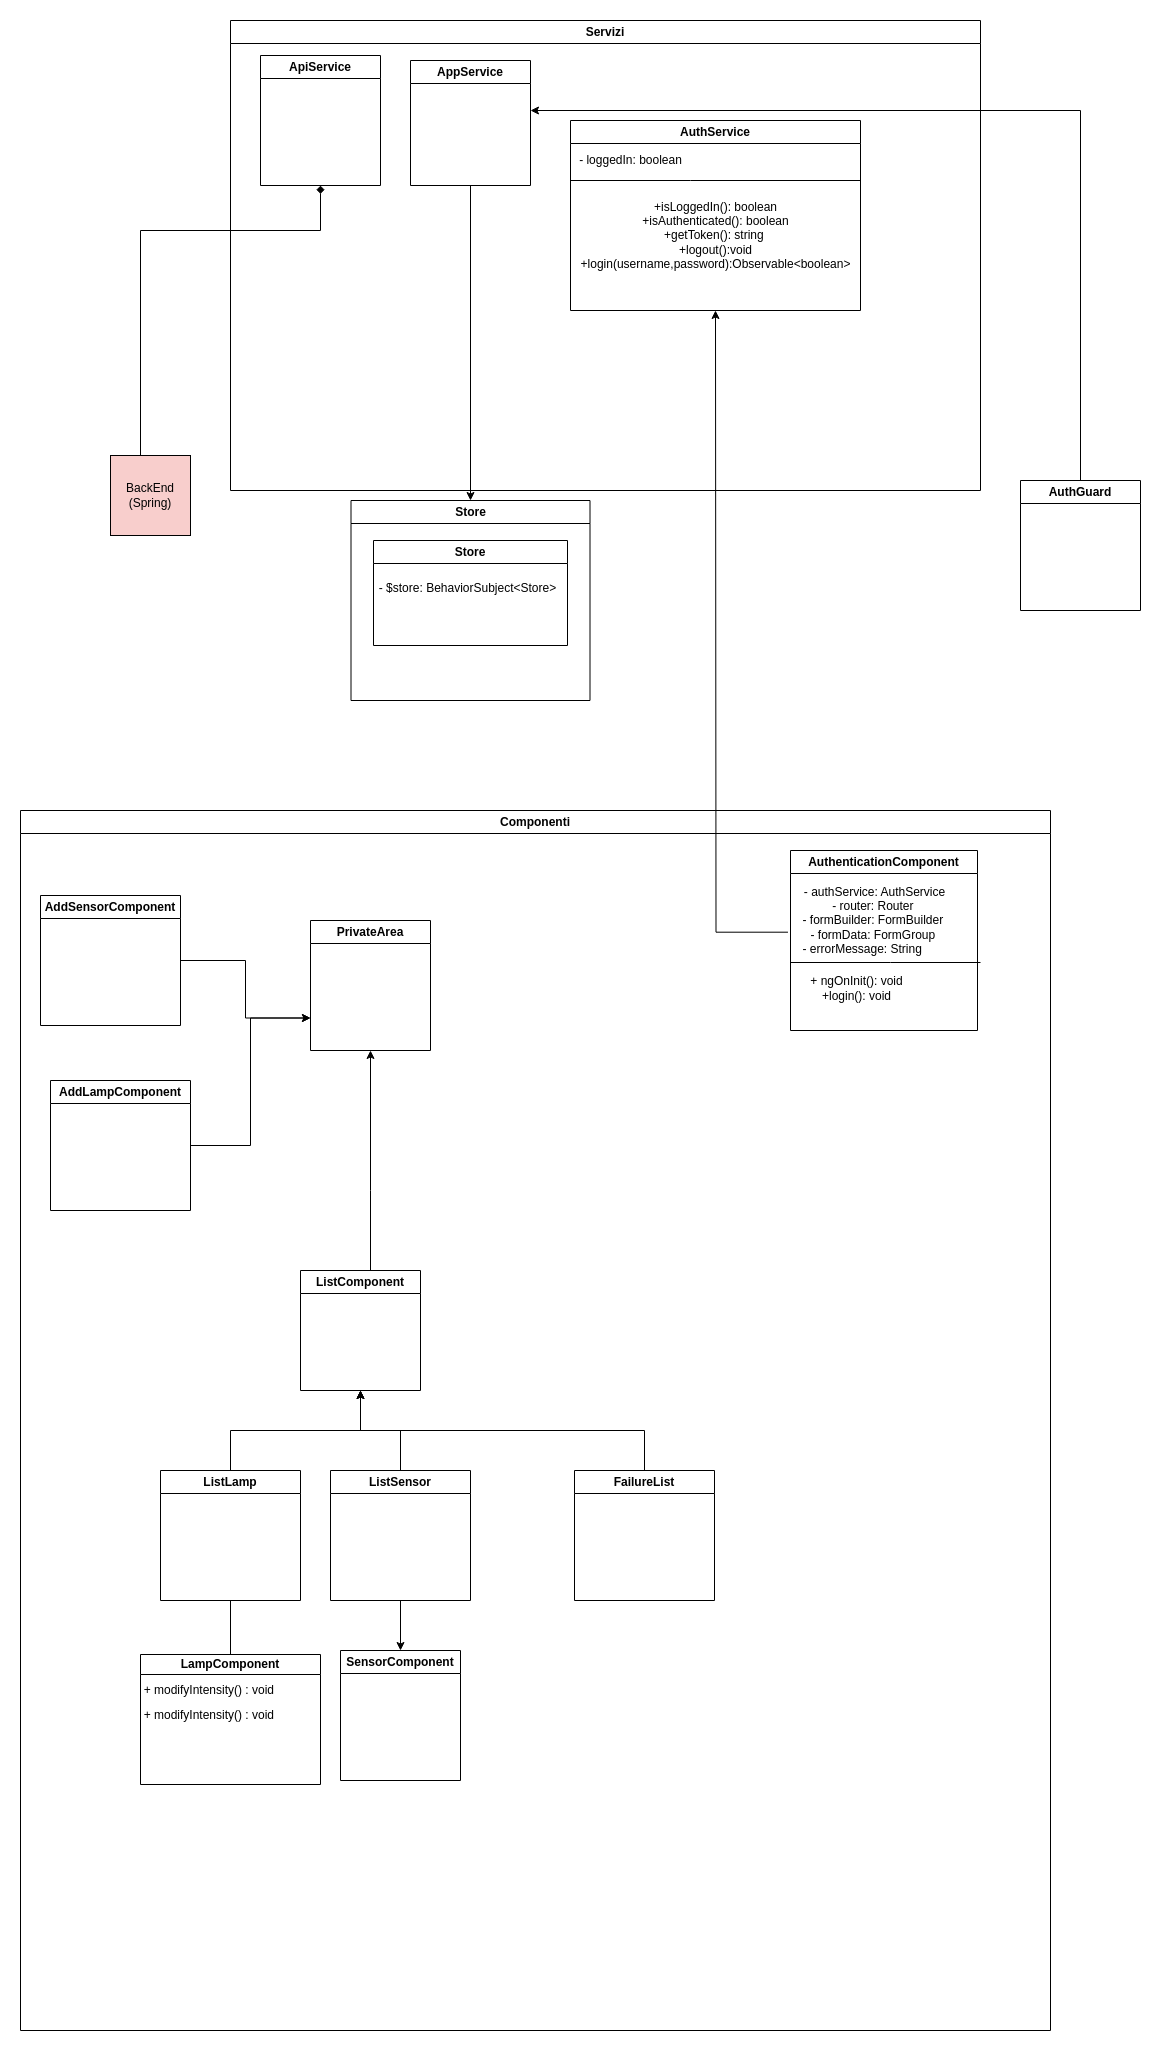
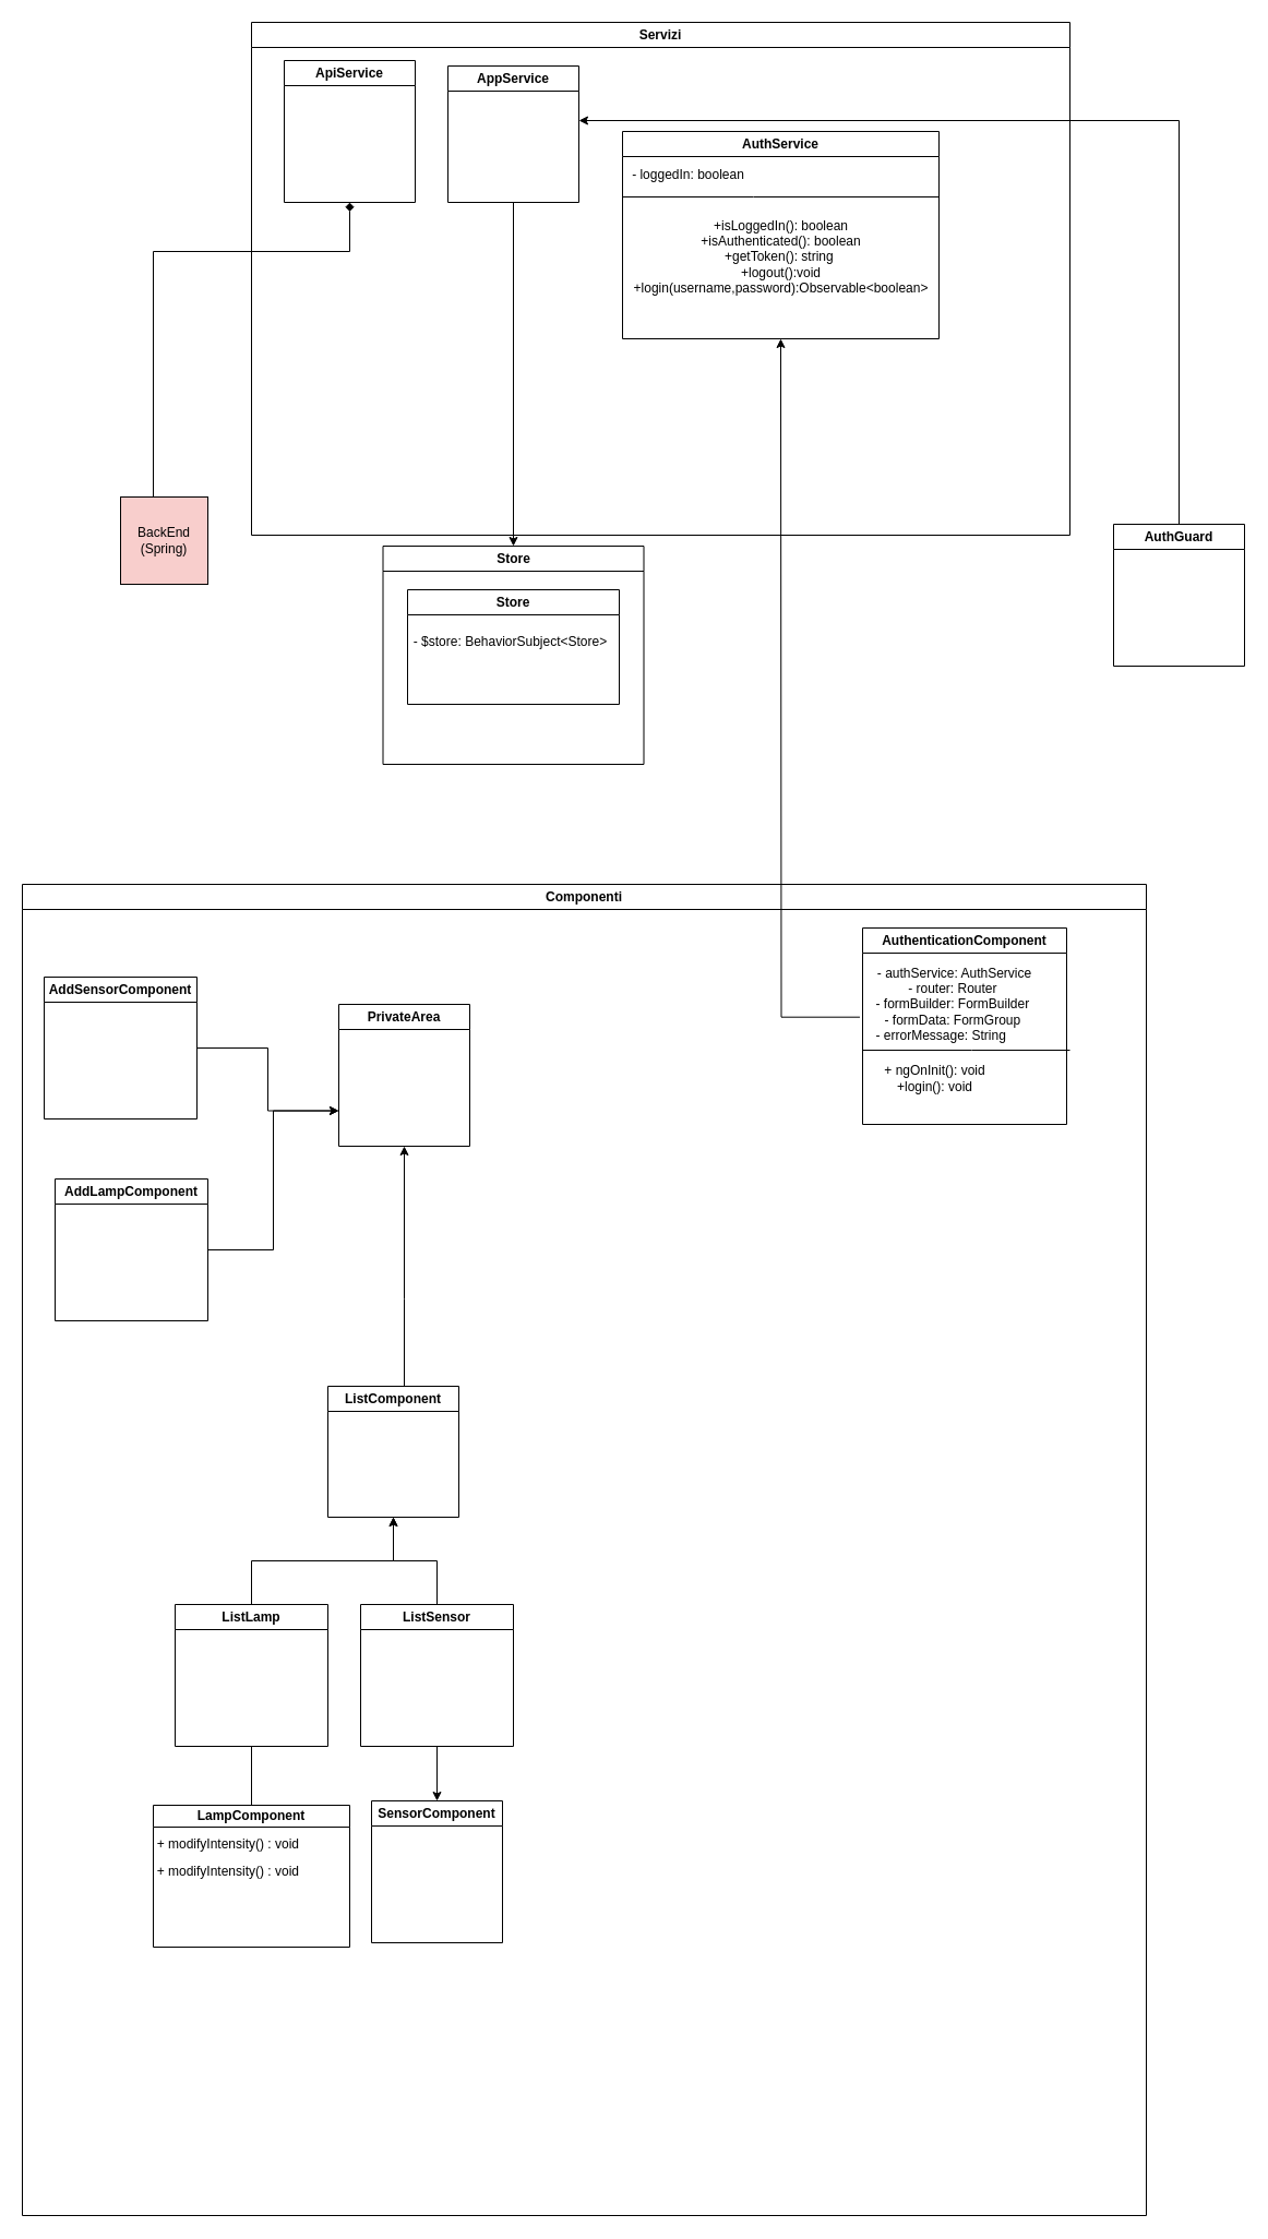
- <mxCell id="25" style="edgeStyle=orthogonalEdgeStyle;rounded=0;orthogonalLoop=1;jettySize=auto;html=1;entryX=0.5;entryY=1;entryDx=0;entryDy=0;" edge="1" parent="9" source="26" target="15"><mxGeometry relative="1" as="geometry"><Array as="points"><mxPoint x="624" y="620" /><mxPoint x="340" y="620" /></Array></mxGeometry></mxCell>
- <mxCell id="26" value="FailureList" style="swimlane;whiteSpace=wrap;html=1;" vertex="1" parent="9"><mxGeometry x="554" y="660" width="140" height="130" as="geometry" /></mxCell>
